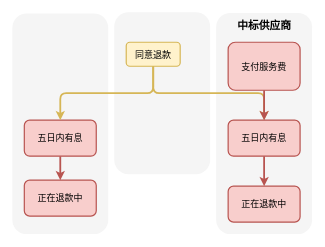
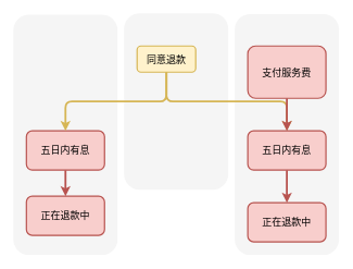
- <mxCell id="8" value="中标供应商" style="text;html=1;align=center;verticalAlign=middle;resizable=0;points=[];autosize=1;strokeColor=none;fillColor=none;fontFamily=黑体;fontStyle=1;fontSize=18;" parent="1" vertex="1"><mxGeometry x="385" y="22" width="110" height="40" as="geometry" /></mxCell>
